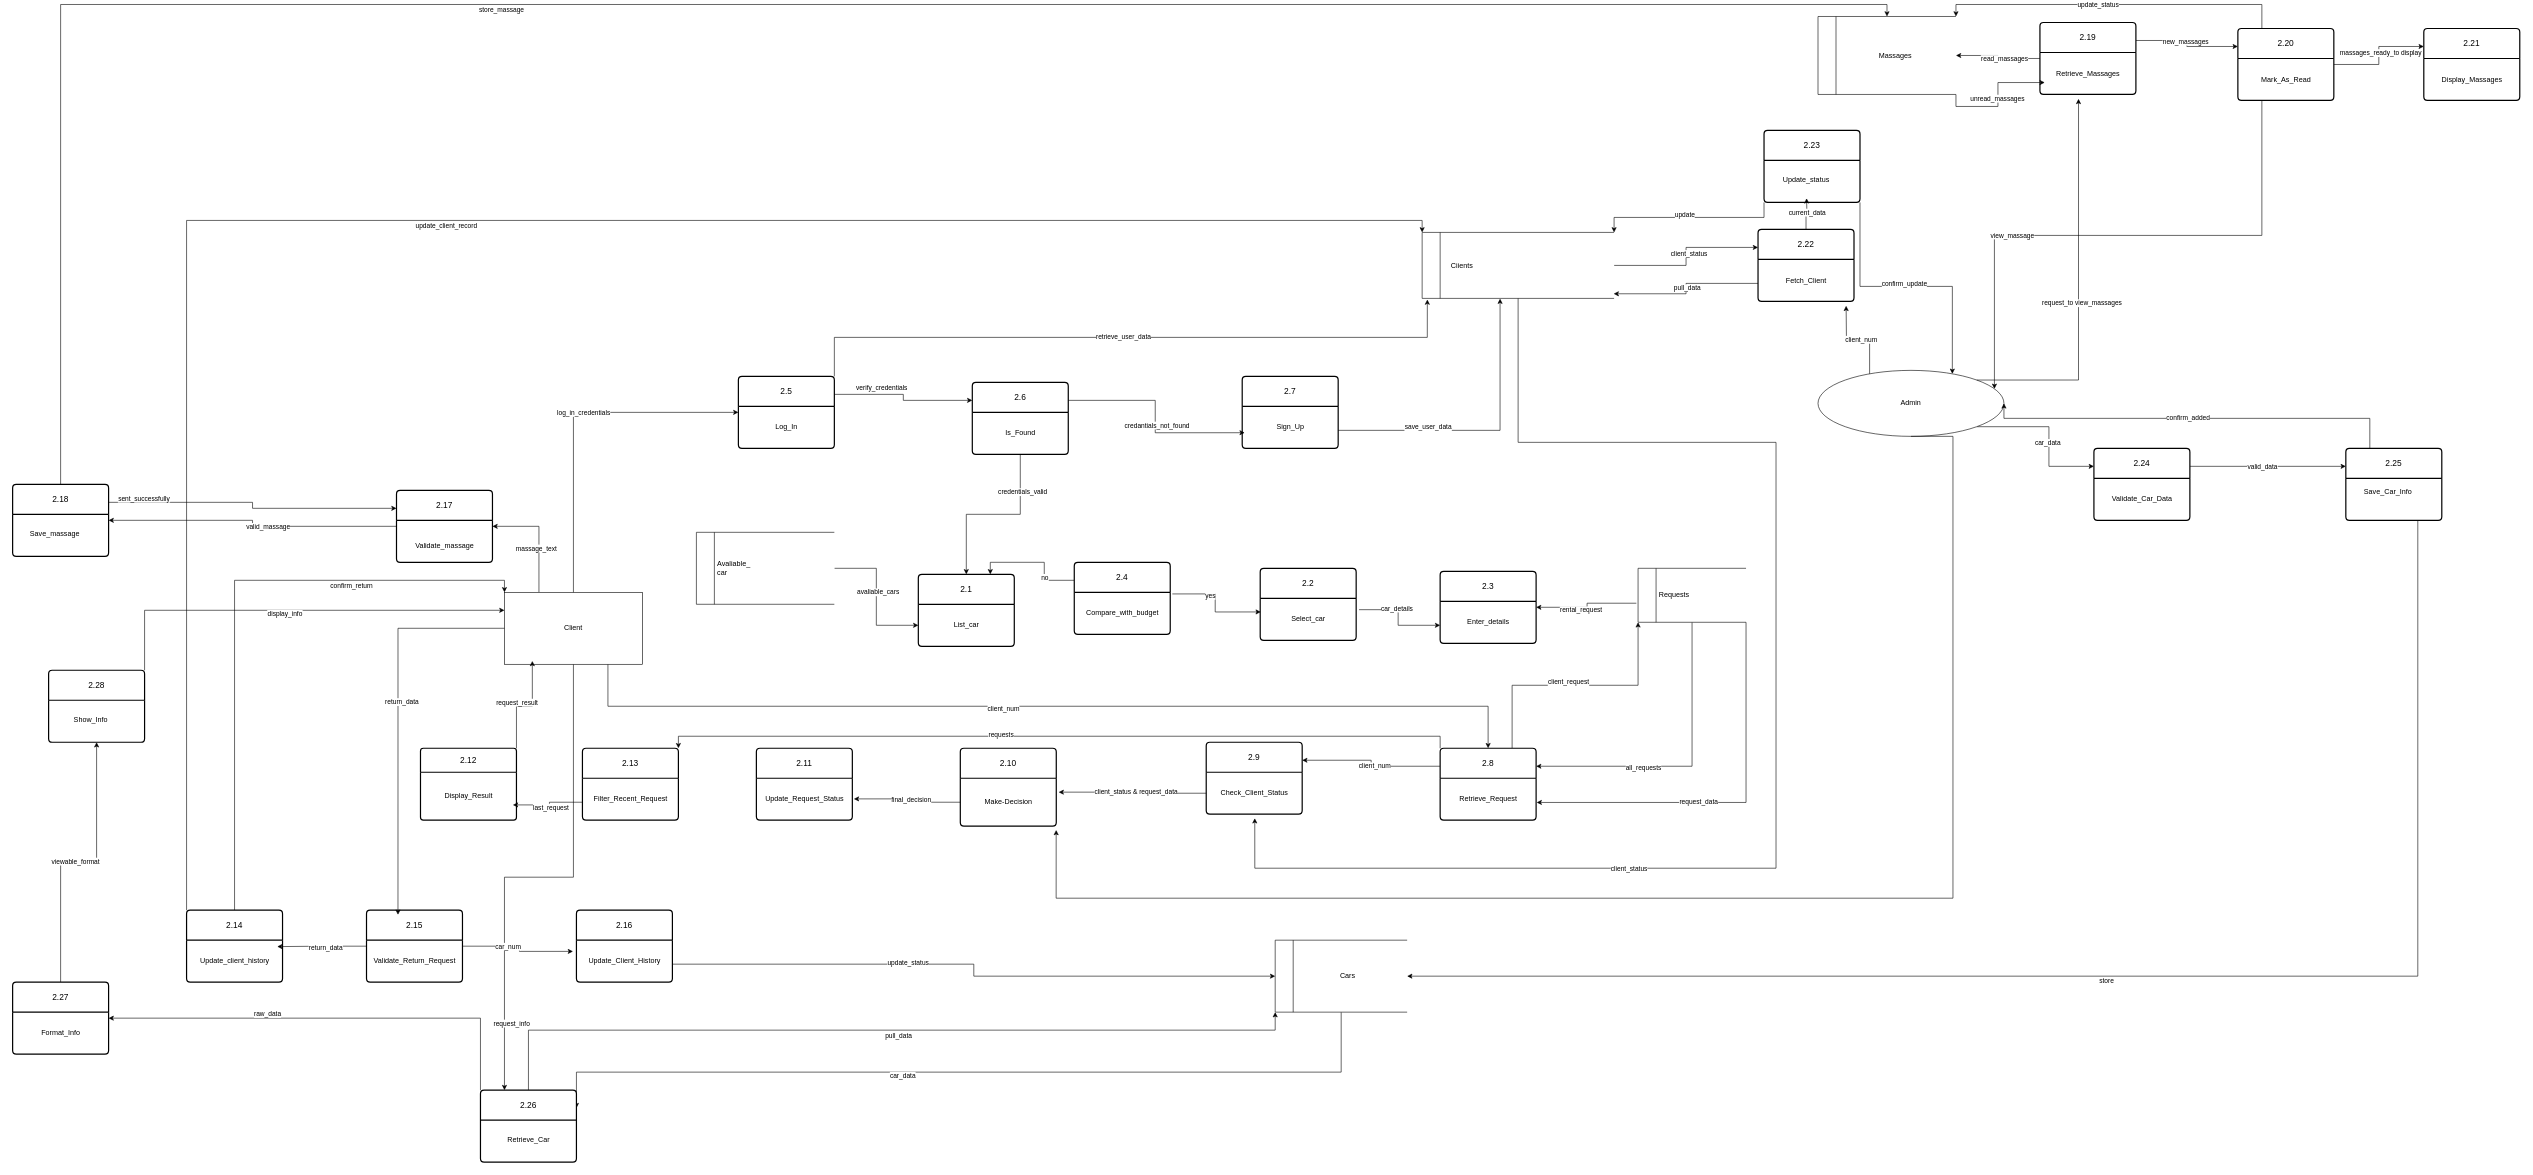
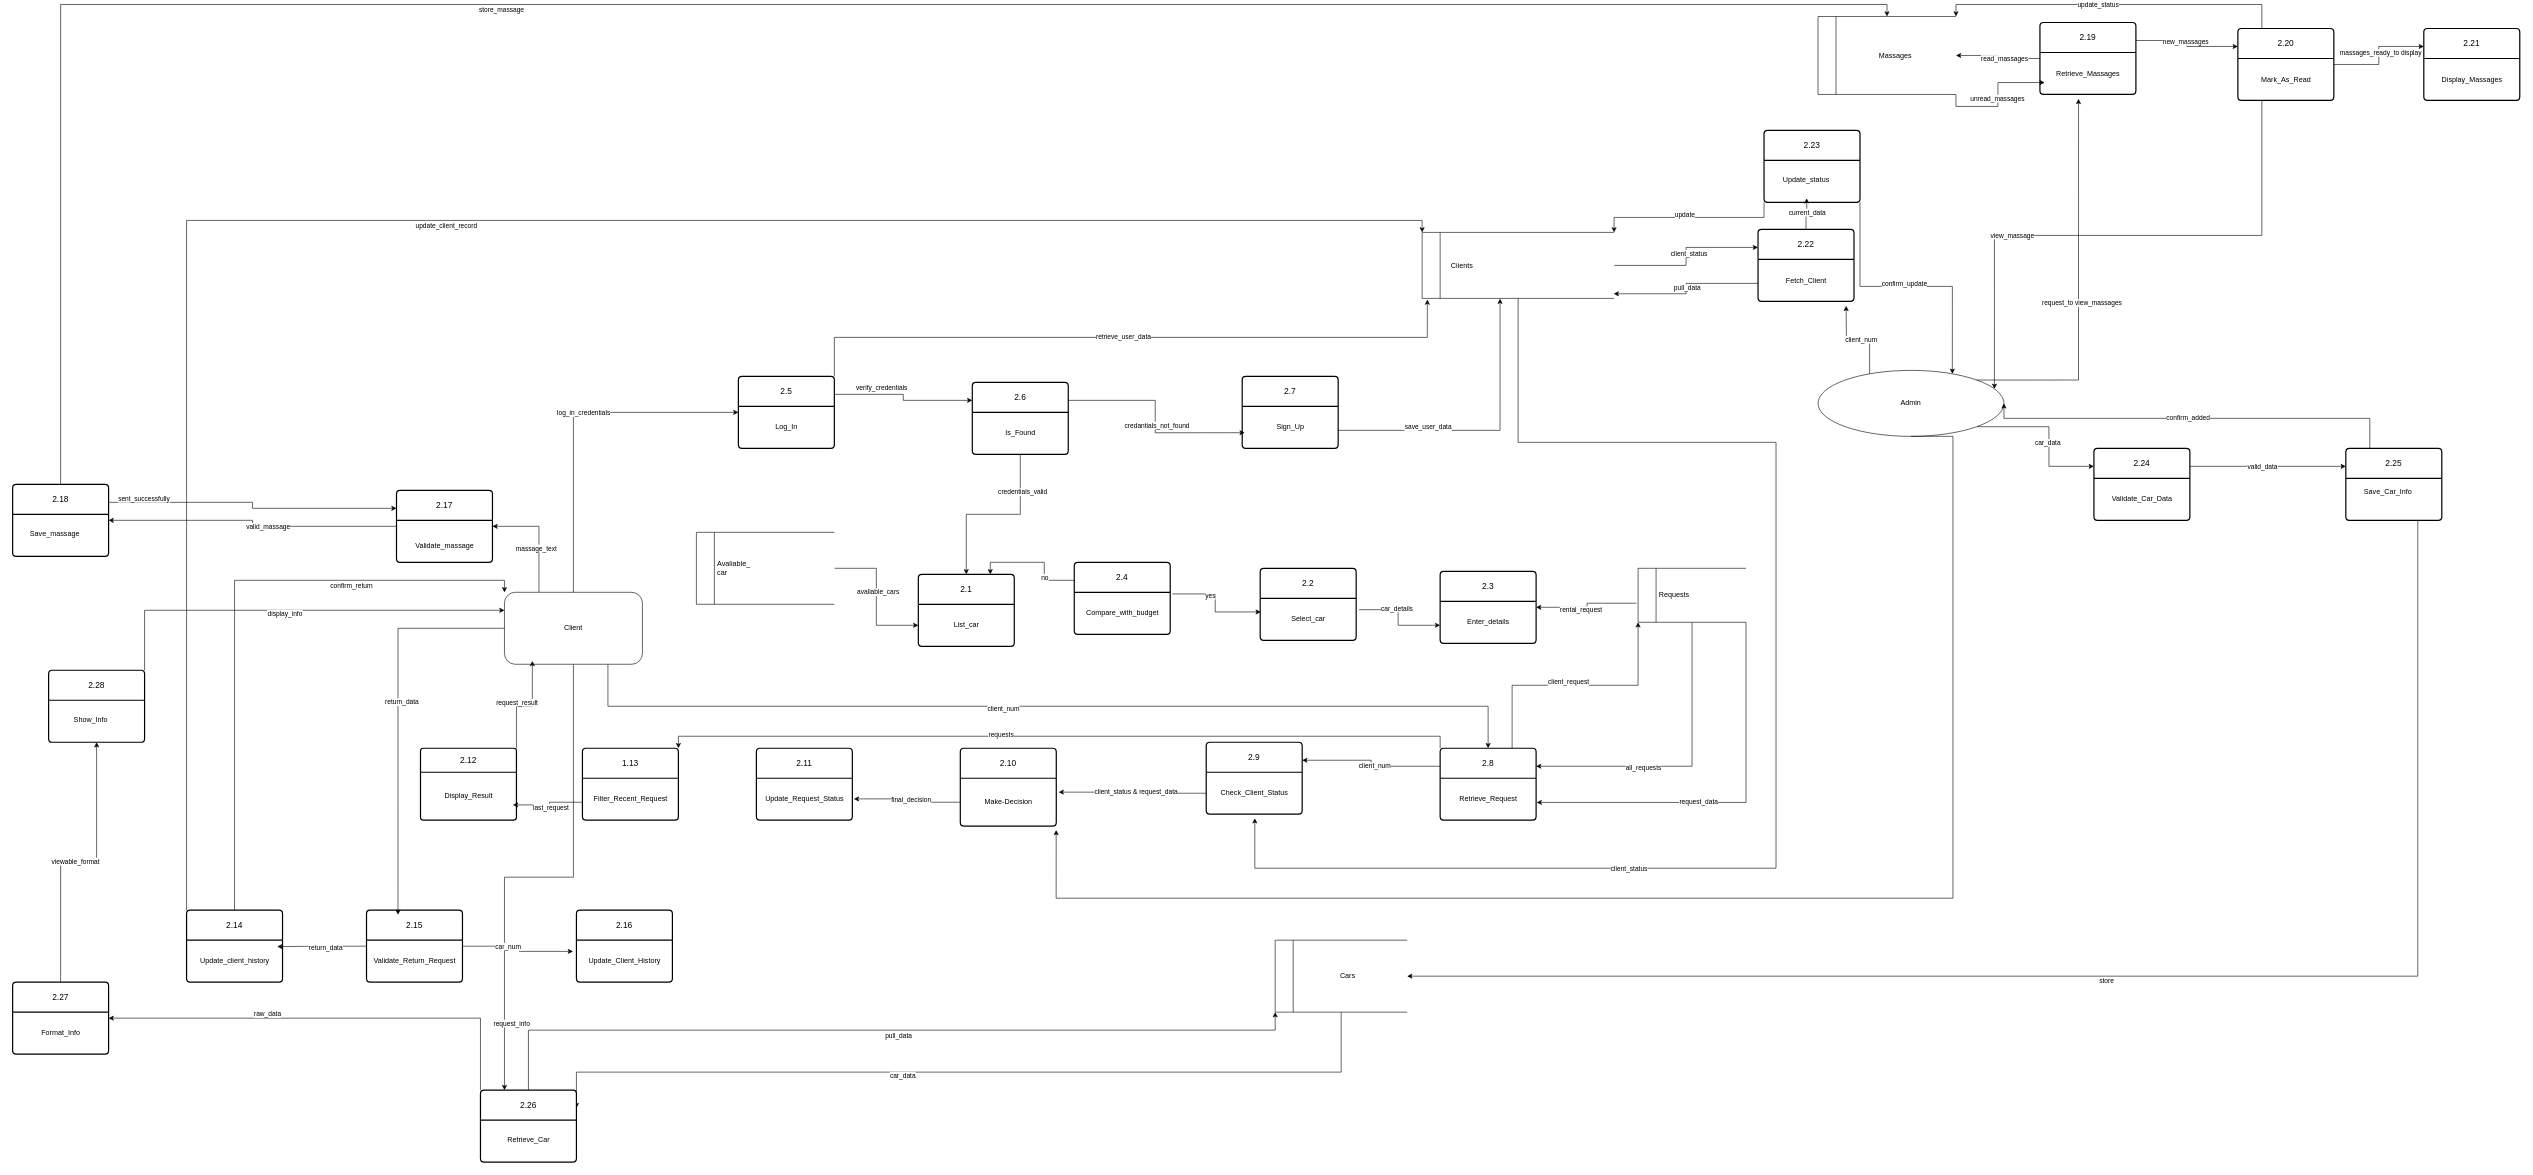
- <mxCell id="8" value="Client" style="rounded=0;whiteSpace=wrap;html=1;" parent="1" vertex="1"><mxGeometry x="840" y="980" width="230" height="120" as="geometry" /></mxCell>
+ <mxCell id="8" value="Client" style="whiteSpace=wrap;html=1;rounded=1;" parent="1" vertex="1"><mxGeometry x="840" y="980" width="230" height="120" as="geometry" /></mxCell>
- <mxCell id="75" value="2.13" style="swimlane;childLayout=stackLayout;horizontal=1;startSize=50;horizontalStack=0;rounded=1;fontSize=14;fontStyle=0;strokeWidth=2;resizeParent=0;resizeLast=1;shadow=0;dashed=0;align=center;arcSize=4;whiteSpace=wrap;html=1;" parent="1" vertex="1"><mxGeometry x="970" y="1240" width="160" height="120" as="geometry" /></mxCell>
+ <mxCell id="75" value="1.13" style="swimlane;childLayout=stackLayout;horizontal=1;startSize=50;horizontalStack=0;rounded=1;fontSize=14;fontStyle=0;strokeWidth=2;resizeParent=0;resizeLast=1;shadow=0;dashed=0;align=center;arcSize=4;whiteSpace=wrap;html=1;" parent="1" vertex="1"><mxGeometry x="970" y="1240" width="160" height="120" as="geometry" /></mxCell>
- <mxCell id="83" style="edgeStyle=orthogonalEdgeStyle;rounded=0;orthogonalLoop=1;jettySize=auto;html=1;exitX=1;exitY=0.75;exitDx=0;exitDy=0;entryX=0;entryY=0.5;entryDx=0;entryDy=0;" parent="1" source="85" target="99" edge="1"><mxGeometry relative="1" as="geometry" /></mxCell>
- <mxCell id="84" value="update_status" style="edgeLabel;html=1;align=center;verticalAlign=middle;resizable=0;points=[];" parent="83" vertex="1" connectable="0"><mxGeometry x="-0.235" y="3" relative="1" as="geometry"><mxPoint as="offset" /></mxGeometry></mxCell>
